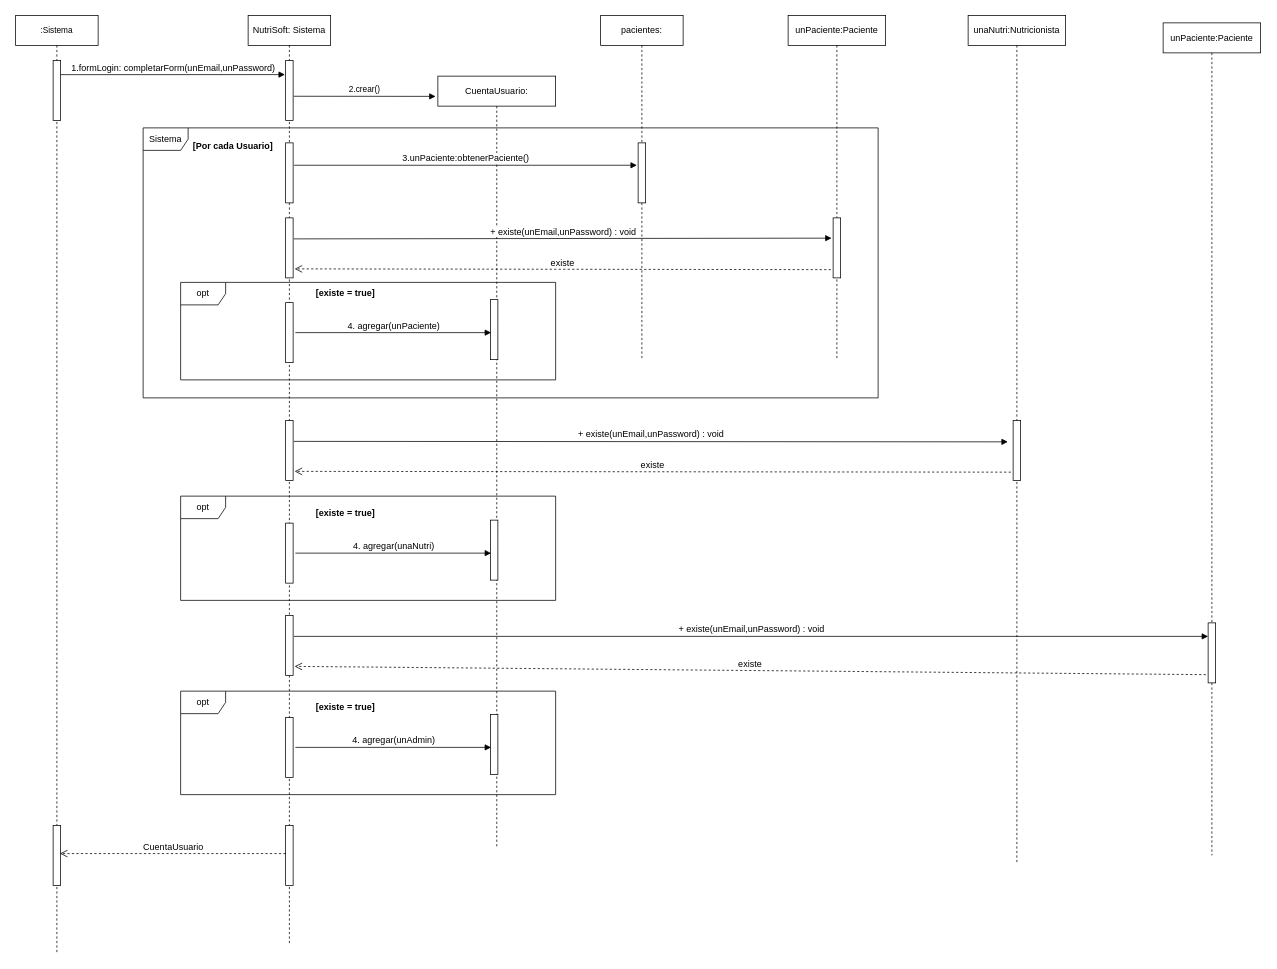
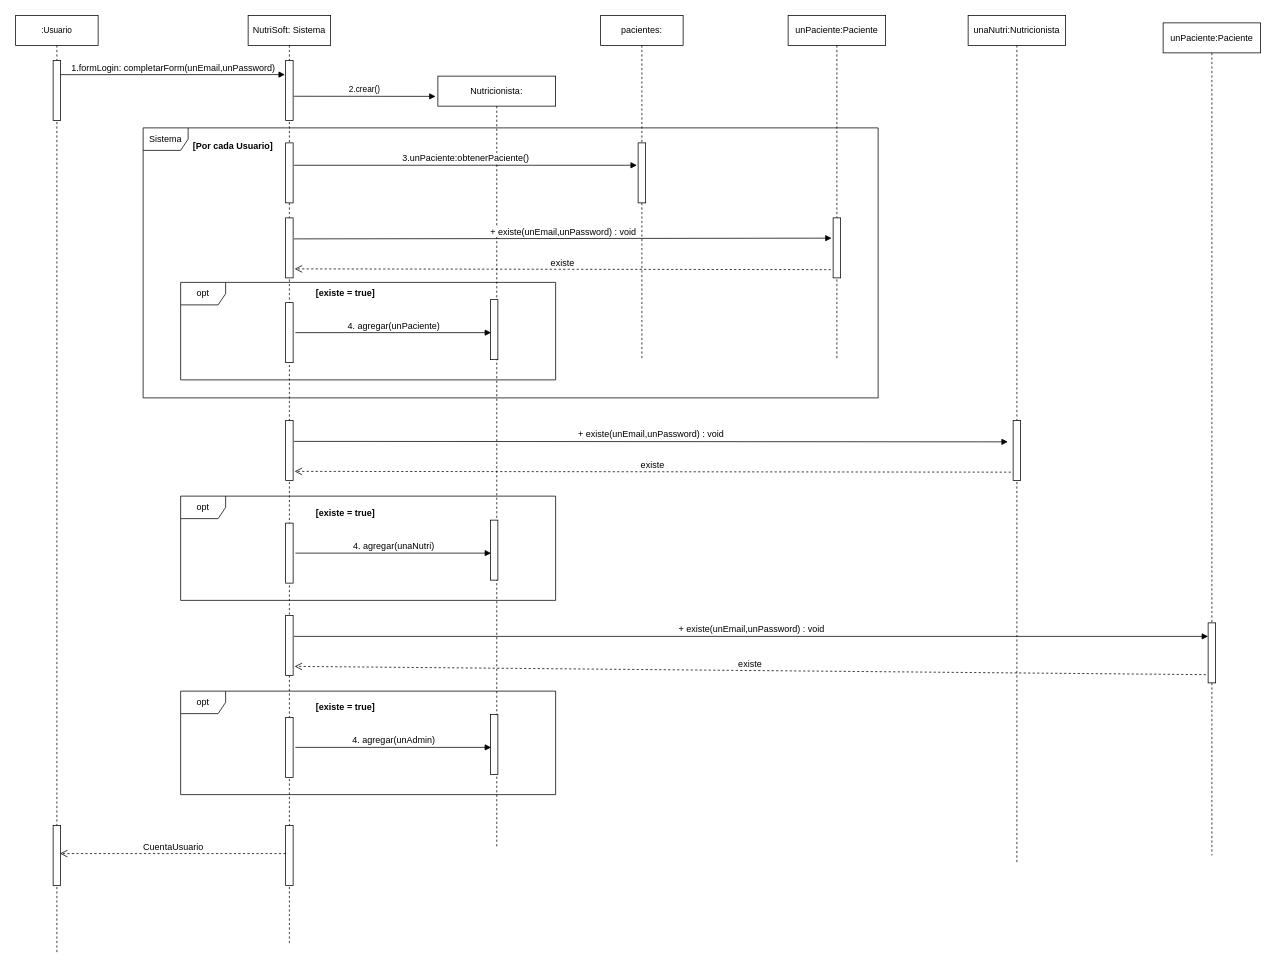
- <mxCell id="2" value=":Sistema" style="shape=umlLifeline;perimeter=lifelinePerimeter;whiteSpace=wrap;html=1;container=1;collapsible=0;recursiveResize=0;outlineConnect=0;fontSize=11;" parent="1" vertex="1"><mxGeometry x="20" y="20" width="110" height="1250" as="geometry" /></mxCell>
+ <mxCell id="2" value=":Usuario" style="shape=umlLifeline;perimeter=lifelinePerimeter;whiteSpace=wrap;html=1;container=1;collapsible=0;recursiveResize=0;outlineConnect=0;fontSize=11;" parent="1" vertex="1"><mxGeometry x="20" y="20" width="110" height="1250" as="geometry" /></mxCell>
- <mxCell id="11" value="CuentaUsuario:" style="shape=umlLifeline;perimeter=lifelinePerimeter;whiteSpace=wrap;html=1;container=1;collapsible=0;recursiveResize=0;outlineConnect=0;fontSize=12;" parent="1" vertex="1"><mxGeometry x="583" y="101" width="157" height="1029" as="geometry" /></mxCell>
+ <mxCell id="11" value="Nutricionista:" style="shape=umlLifeline;perimeter=lifelinePerimeter;whiteSpace=wrap;html=1;container=1;collapsible=0;recursiveResize=0;outlineConnect=0;fontSize=12;" parent="1" vertex="1"><mxGeometry x="583" y="101" width="157" height="1029" as="geometry" /></mxCell>
